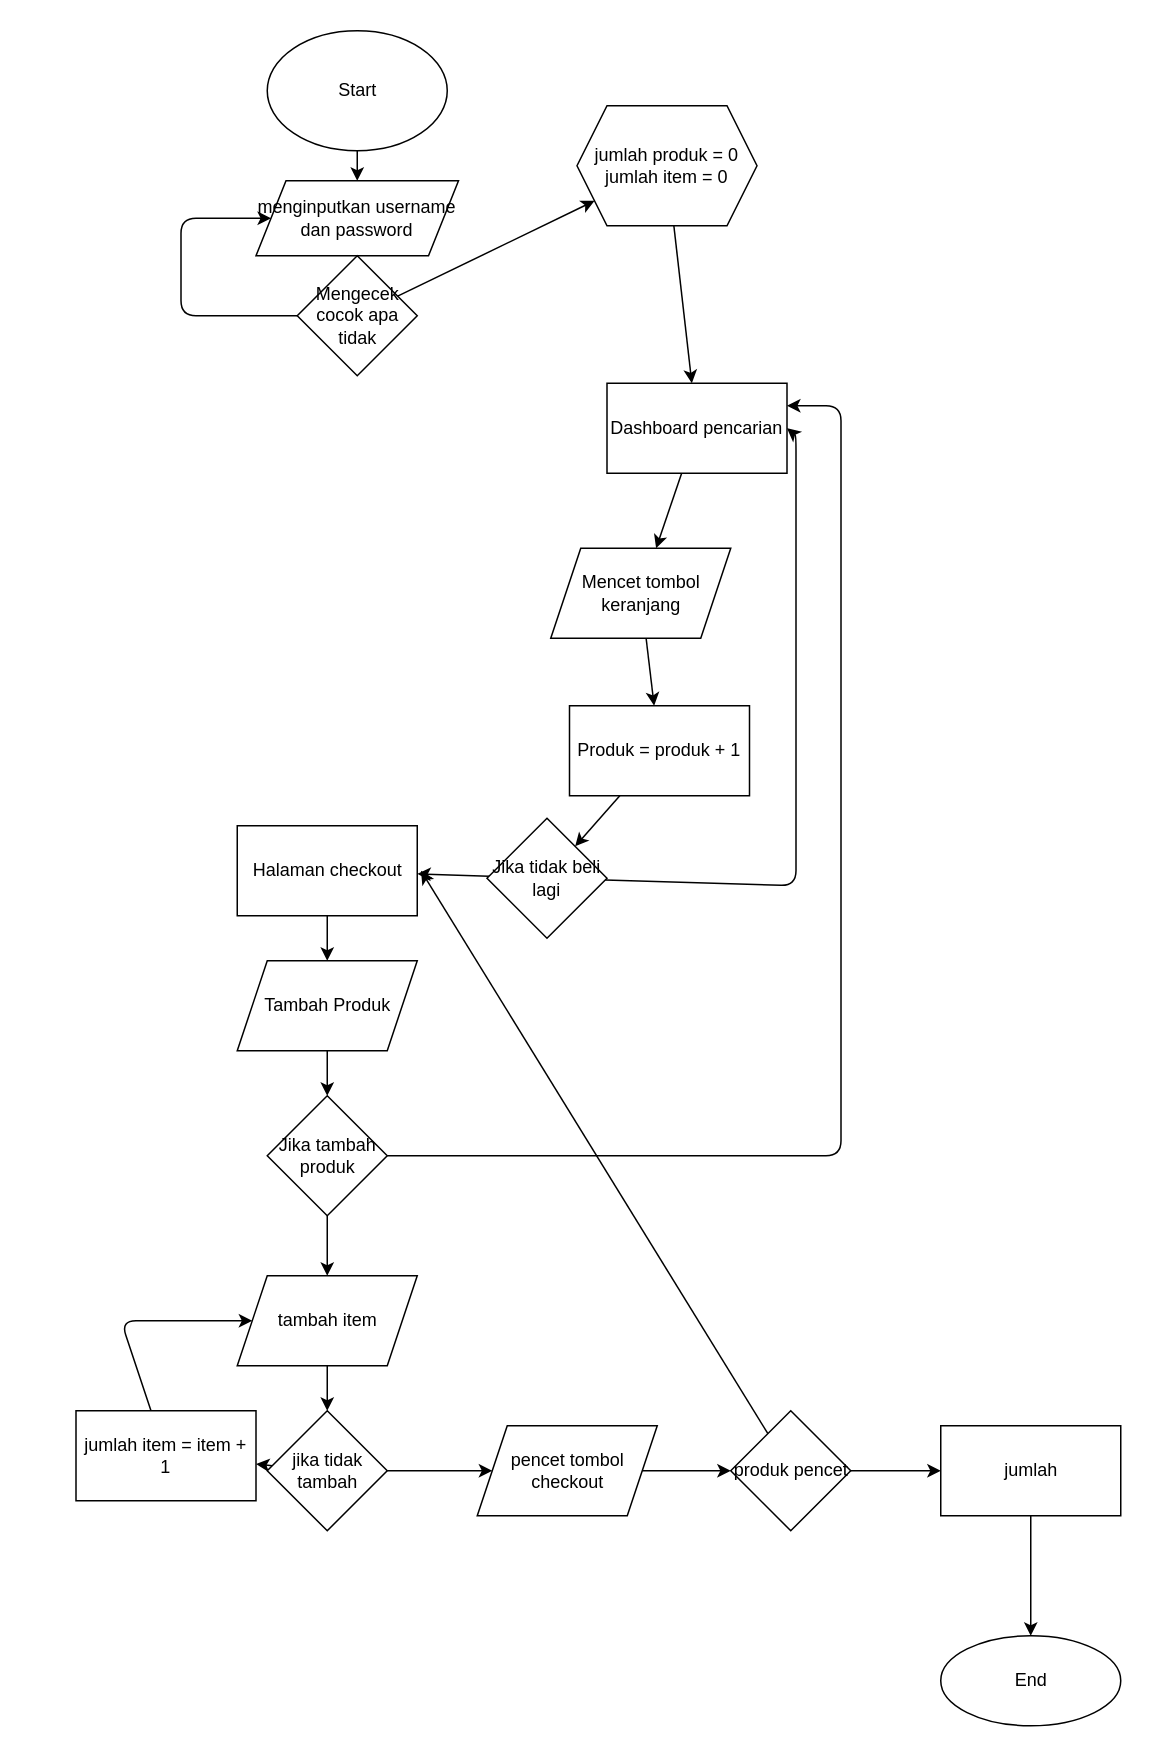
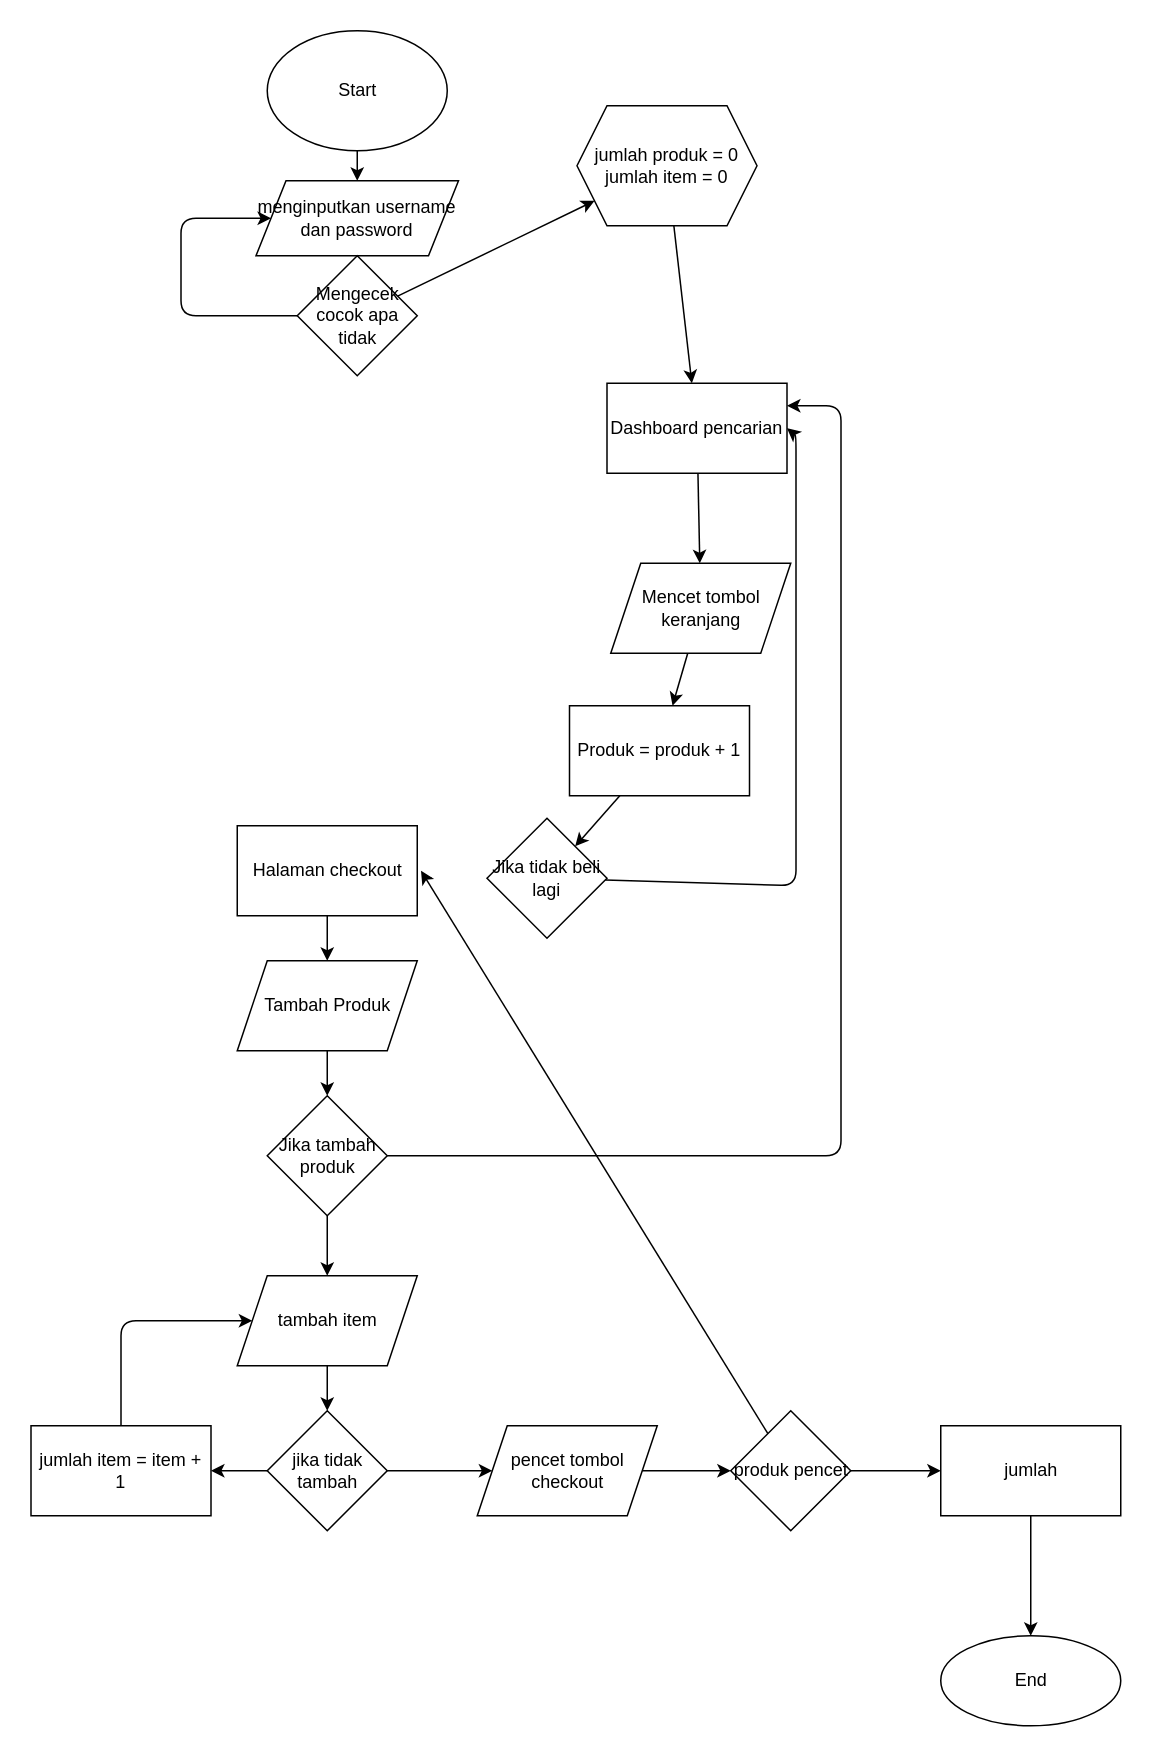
- <mxCell id="13" value="Mencet tombol keranjang" style="shape=parallelogram;perimeter=parallelogramPerimeter;whiteSpace=wrap;html=1;fixedSize=1;" vertex="1" parent="1"><mxGeometry x="366.5" y="365" width="120" height="60" as="geometry" /></mxCell>
+ <mxCell id="13" value="Mencet tombol keranjang" style="shape=parallelogram;perimeter=parallelogramPerimeter;whiteSpace=wrap;html=1;fixedSize=1;" vertex="1" parent="1"><mxGeometry x="406.5" y="375" width="120" height="60" as="geometry" /></mxCell>
- <mxCell id="10" value="" style="edgeStyle=none;html=1;" edge="1" parent="1" source="11" target="14"><mxGeometry relative="1" as="geometry" /></mxCell>
- <mxCell id="31" value="jumlah item = item + 1" style="rounded=0;whiteSpace=wrap;html=1;" vertex="1" parent="1"><mxGeometry x="50" y="940" width="120" height="60" as="geometry" /></mxCell>
+ <mxCell id="31" value="jumlah item = item + 1" style="rounded=0;whiteSpace=wrap;html=1;" vertex="1" parent="1"><mxGeometry x="20" y="950" width="120" height="60" as="geometry" /></mxCell>
